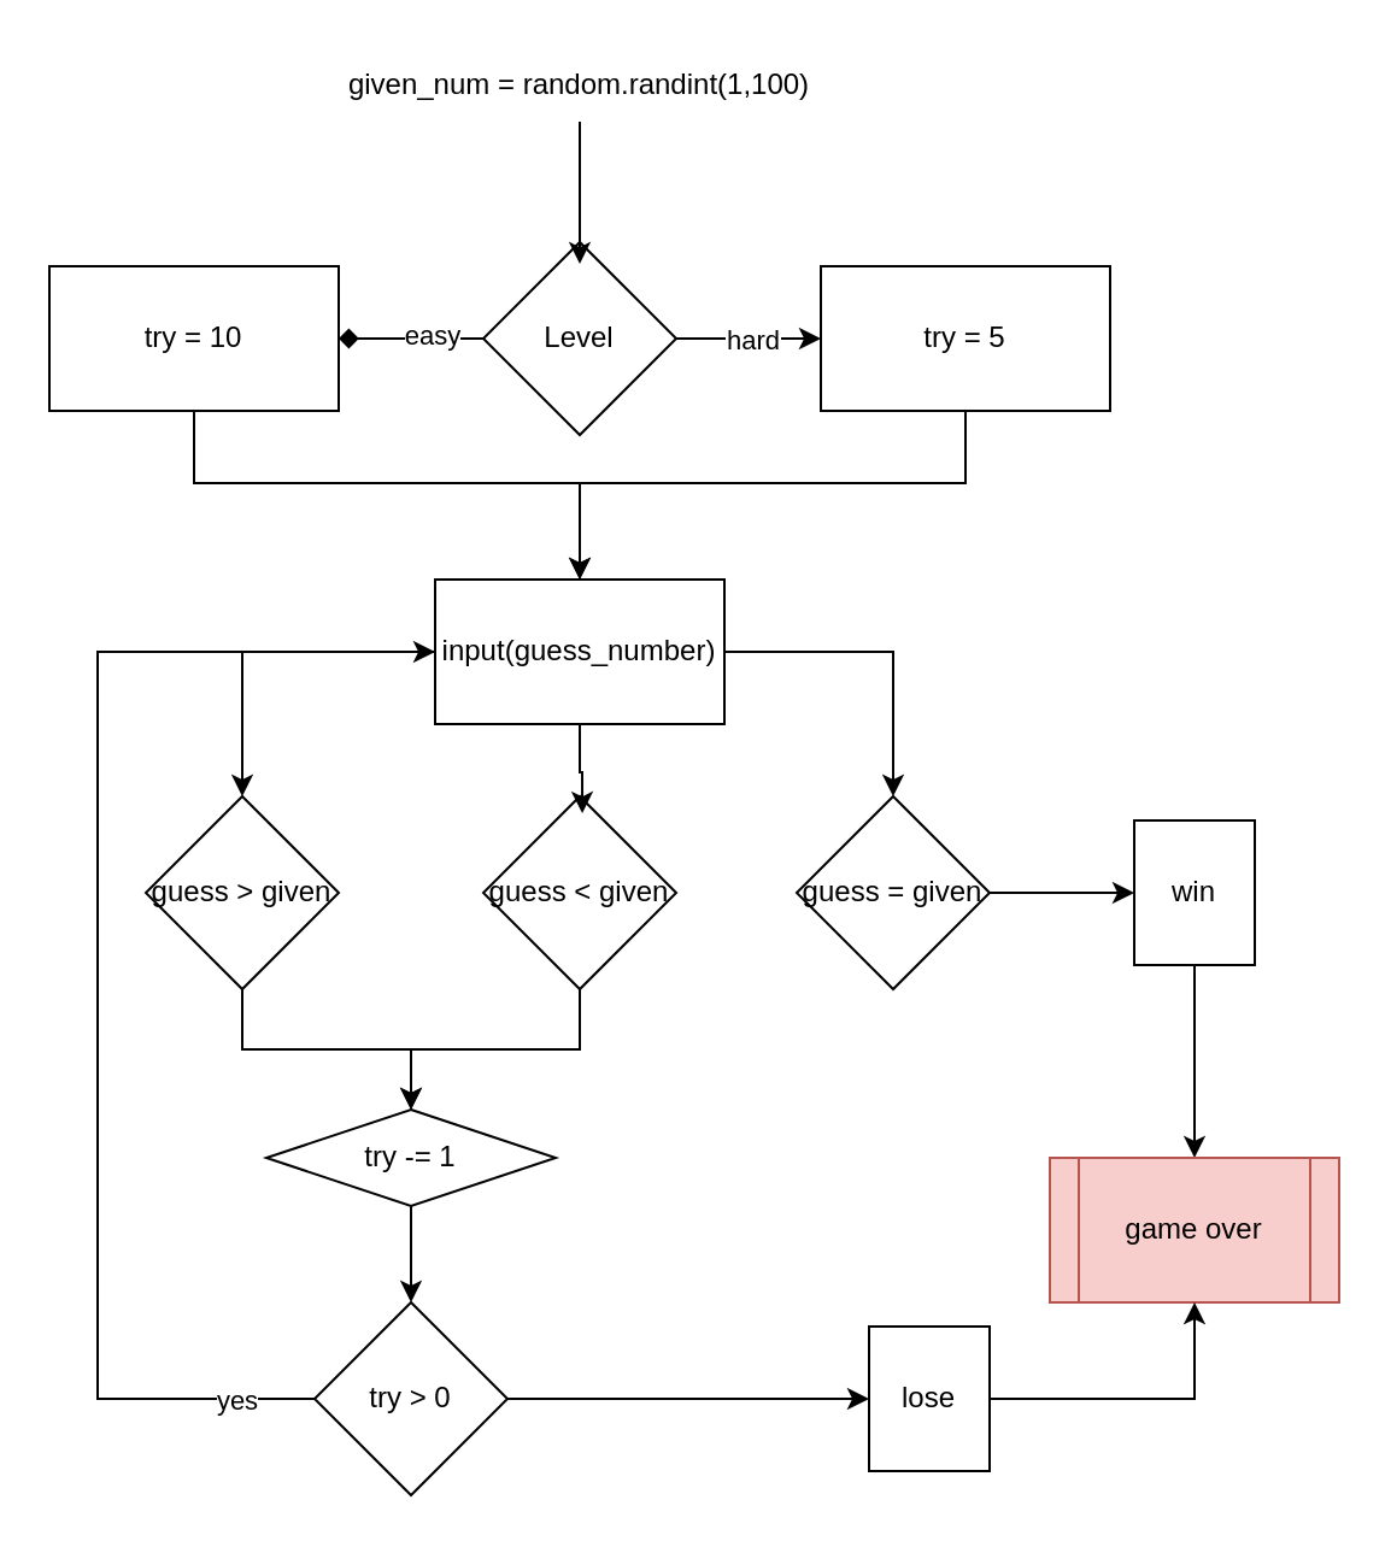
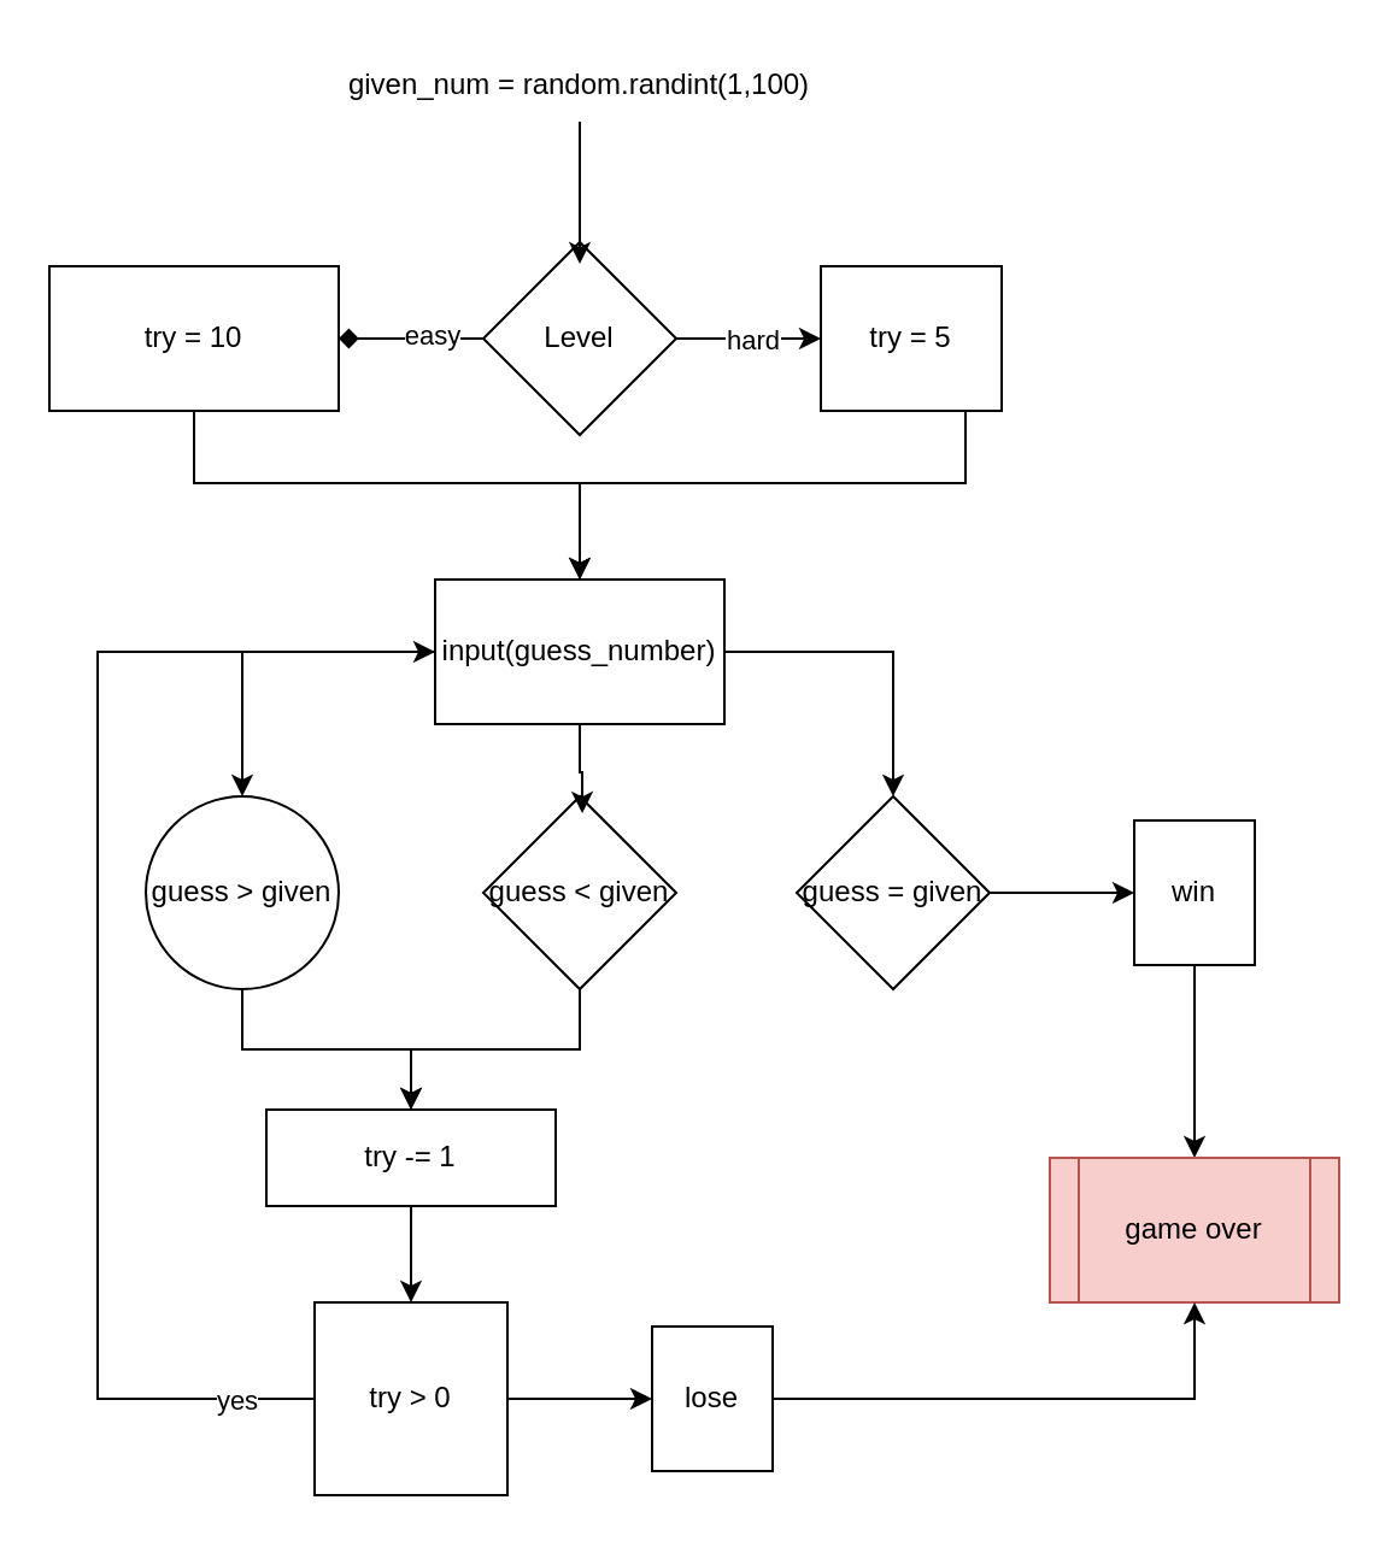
- <mxCell id="12" value="try = 5" style="whiteSpace=wrap;html=1;" vertex="1" parent="1"><mxGeometry x="340" y="110" width="120" height="60" as="geometry" /></mxCell>
+ <mxCell id="12" value="try = 5" style="whiteSpace=wrap;html=1;" vertex="1" parent="1"><mxGeometry x="340" y="110" width="75" height="60" as="geometry" /></mxCell>
- <mxCell id="17" value="guess &amp;gt; given" style="rhombus;whiteSpace=wrap;html=1;" vertex="1" parent="1"><mxGeometry y="330" width="80" height="80" as="geometry" x="60" /></mxCell>
+ <mxCell id="17" value="guess &amp;gt; given" style="ellipse;whiteSpace=wrap;html=1;" vertex="1" parent="1"><mxGeometry y="330" width="80" height="80" as="geometry" x="60" /></mxCell>
- <mxCell id="24" value="try -= 1" style="rhombus;whiteSpace=wrap;html=1;" vertex="1" parent="1"><mxGeometry x="110" y="460" width="120" height="40" as="geometry" /></mxCell>
+ <mxCell id="24" value="try -= 1" style="whiteSpace=wrap;html=1;" vertex="1" parent="1"><mxGeometry x="110" y="460" width="120" height="40" as="geometry" /></mxCell>
- <mxCell id="28" value="try &amp;gt; 0" style="rhombus;whiteSpace=wrap;html=1;" vertex="1" parent="1"><mxGeometry x="130" y="540" width="80" height="80" as="geometry" /></mxCell>
+ <mxCell id="28" value="try &amp;gt; 0" style="whiteSpace=wrap;html=1;rounded=0;" vertex="1" parent="1"><mxGeometry x="130" y="540" width="80" height="80" as="geometry" /></mxCell>
- <mxCell id="33" value="lose" style="whiteSpace=wrap;html=1;" vertex="1" parent="1"><mxGeometry x="360" y="550" width="50" height="60" as="geometry" /></mxCell>
+ <mxCell id="33" value="lose" style="whiteSpace=wrap;html=1;" vertex="1" parent="1"><mxGeometry x="270" y="550" width="50" height="60" as="geometry" /></mxCell>
